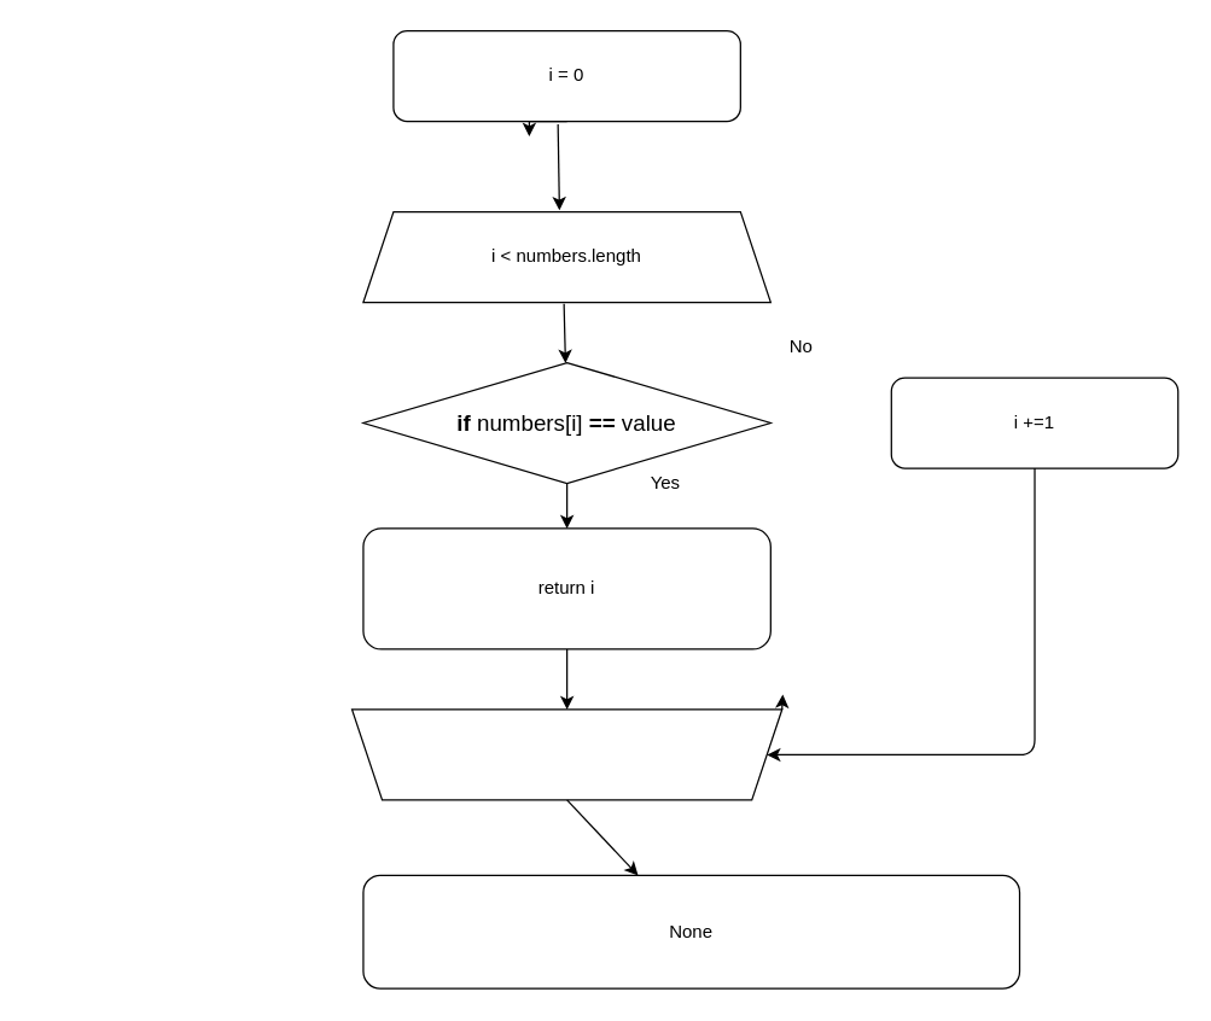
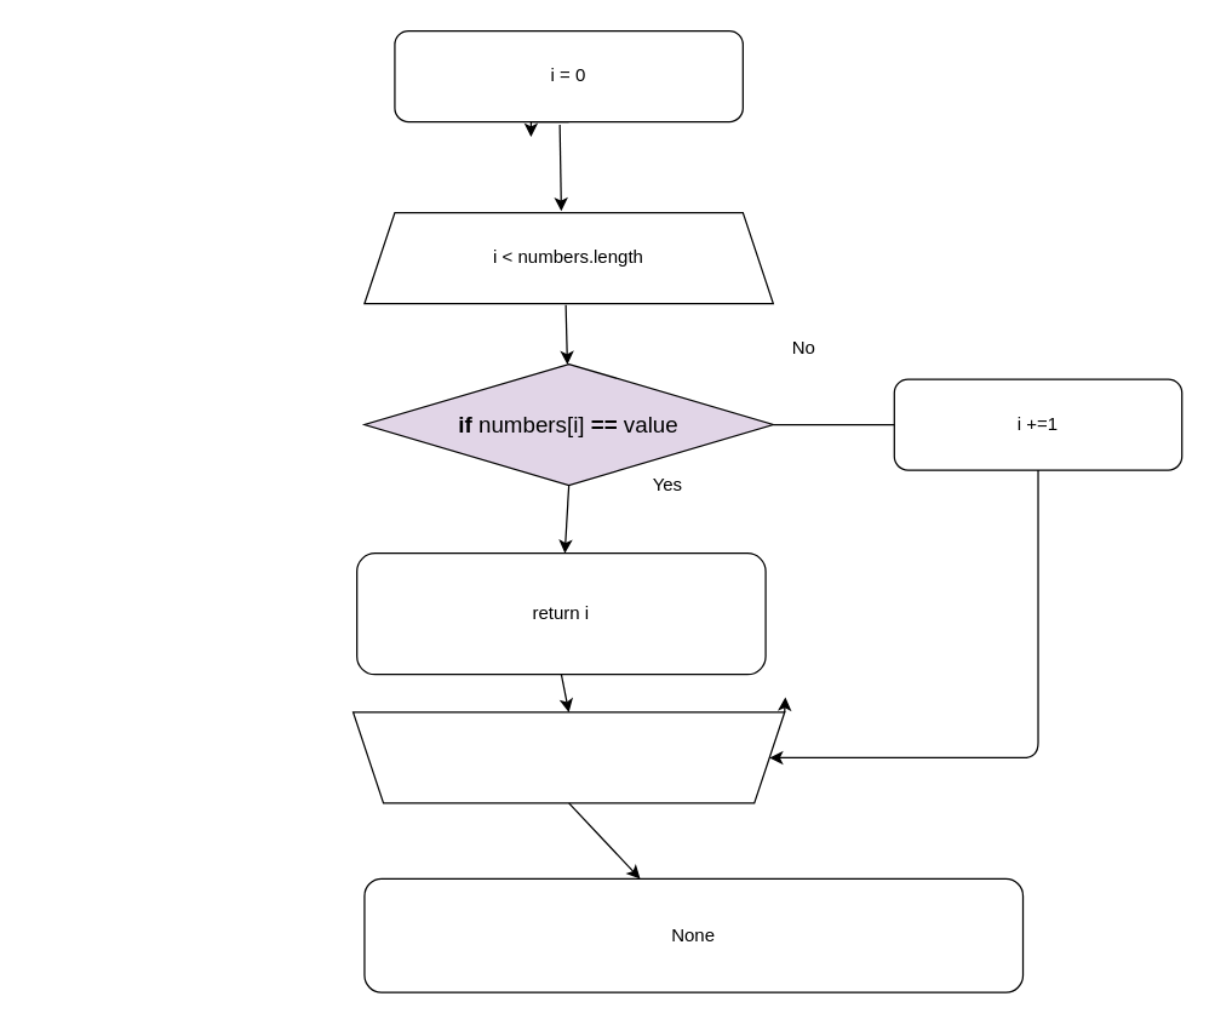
- <mxCell id="8" value="&lt;pre style=&quot;box-sizing: border-box ; font-family: &amp;#34;inconsolata&amp;#34; , sans-serif ; font-size: 15px ; overflow: scroll auto ; overflow-wrap: break-word ; border: none ; padding: 0px ; border-radius: 5px ; background: transparent ; margin-top: 0px ; margin-bottom: 0px ; width: 750px ; line-height: 24px&quot;&gt;&lt;span class=&quot;k&quot; style=&quot;box-sizing: border-box ; font-weight: bold&quot;&gt;if&lt;/span&gt; &lt;span class=&quot;n&quot; style=&quot;box-sizing: border-box&quot;&gt;numbers&lt;/span&gt;&lt;span class=&quot;p&quot; style=&quot;box-sizing: border-box&quot;&gt;[&lt;/span&gt;&lt;span class=&quot;n&quot; style=&quot;box-sizing: border-box&quot;&gt;i&lt;/span&gt;&lt;span class=&quot;p&quot; style=&quot;box-sizing: border-box&quot;&gt;]&lt;/span&gt; &lt;span class=&quot;o&quot; style=&quot;box-sizing: border-box ; font-weight: bold&quot;&gt;==&lt;/span&gt; &lt;span class=&quot;n&quot; style=&quot;box-sizing: border-box&quot;&gt;value&lt;/span&gt;&lt;/pre&gt;" style="rhombus;whiteSpace=wrap;html=1;" vertex="1" parent="1"><mxGeometry x="28" y="240" width="270" height="80" as="geometry" /></mxCell>
+ <mxCell id="8" value="&lt;pre style=&quot;box-sizing: border-box ; font-family: &amp;#34;inconsolata&amp;#34; , sans-serif ; font-size: 15px ; overflow: scroll auto ; overflow-wrap: break-word ; border: none ; padding: 0px ; border-radius: 5px ; background: transparent ; margin-top: 0px ; margin-bottom: 0px ; width: 750px ; line-height: 24px&quot;&gt;&lt;span class=&quot;k&quot; style=&quot;box-sizing: border-box ; font-weight: bold&quot;&gt;if&lt;/span&gt; &lt;span class=&quot;n&quot; style=&quot;box-sizing: border-box&quot;&gt;numbers&lt;/span&gt;&lt;span class=&quot;p&quot; style=&quot;box-sizing: border-box&quot;&gt;[&lt;/span&gt;&lt;span class=&quot;n&quot; style=&quot;box-sizing: border-box&quot;&gt;i&lt;/span&gt;&lt;span class=&quot;p&quot; style=&quot;box-sizing: border-box&quot;&gt;]&lt;/span&gt; &lt;span class=&quot;o&quot; style=&quot;box-sizing: border-box ; font-weight: bold&quot;&gt;==&lt;/span&gt; &lt;span class=&quot;n&quot; style=&quot;box-sizing: border-box&quot;&gt;value&lt;/span&gt;&lt;/pre&gt;" style="rhombus;whiteSpace=wrap;html=1;fillColor=#e1d5e7;" vertex="1" parent="1"><mxGeometry x="28" y="240" width="270" height="80" as="geometry" /></mxCell>
+ <mxCell id="10" value="" style="endArrow=none;html=1;entryX=0;entryY=0.5;entryDx=0;entryDy=0;exitX=1;exitY=0.5;exitDx=0;exitDy=0;" edge="1" parent="1" source="8" target="9"><mxGeometry width="50" height="50" relative="1" as="geometry"><mxPoint x="208" y="400" as="sourcePoint" /><mxPoint x="258" y="350" as="targetPoint" /></mxGeometry></mxCell>
- <mxCell id="16" value="&lt;span&gt;return i&lt;/span&gt;" style="rounded=1;whiteSpace=wrap;html=1;" vertex="1" parent="1"><mxGeometry x="28" y="350" width="270" height="80" as="geometry" /></mxCell>
+ <mxCell id="16" value="&lt;span&gt;return i&lt;/span&gt;" style="rounded=1;whiteSpace=wrap;html=1;" vertex="1" parent="1"><mxGeometry x="23" y="365" width="270" height="80" as="geometry" /></mxCell>
